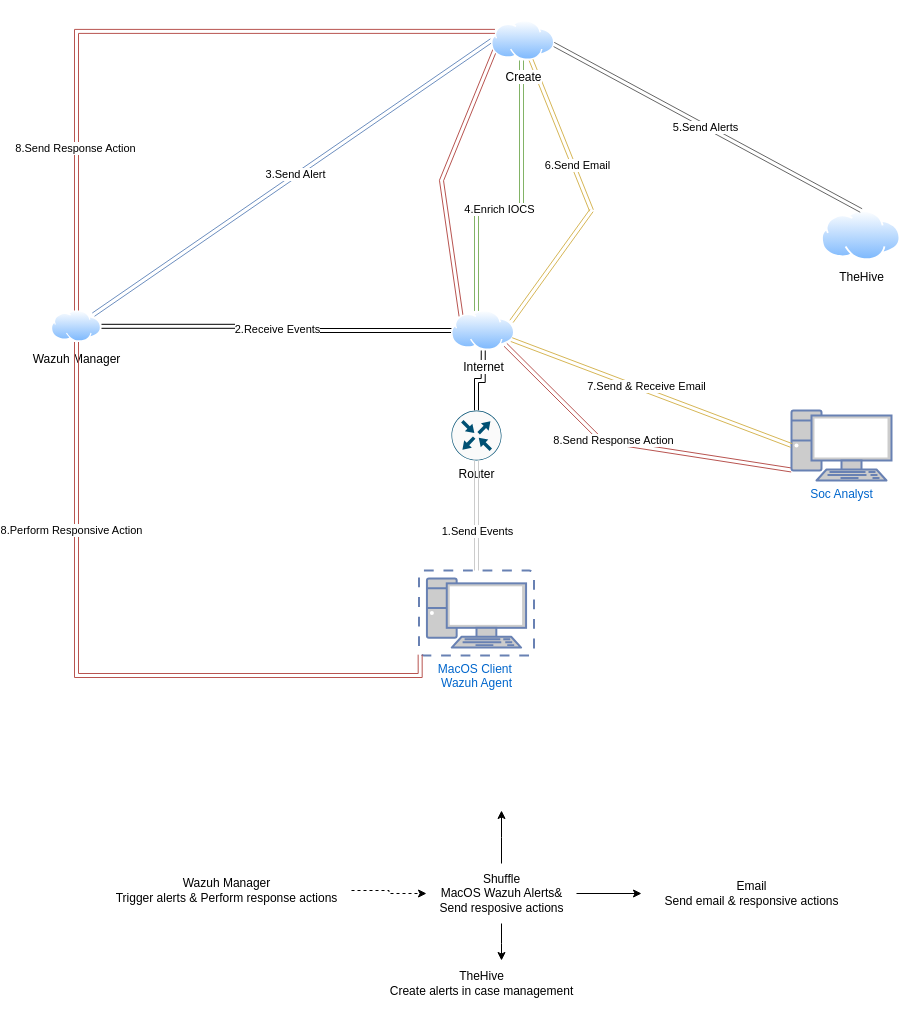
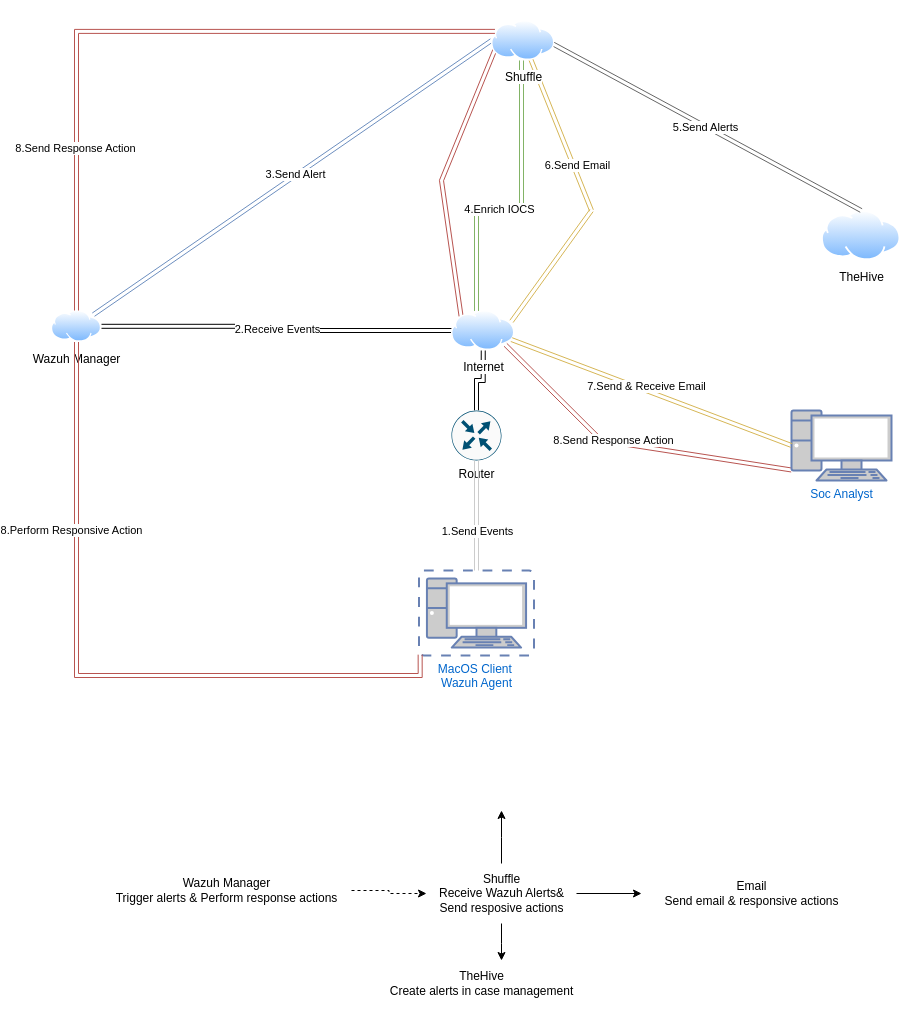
- <mxCell id="22" value="Create" style="image;aspect=fixed;perimeter=ellipsePerimeter;html=1;align=center;shadow=0;dashed=0;spacingTop=3;image=img/lib/active_directory/internet_cloud.svg;imageBorder=none;imageBackground=none;" vertex="1" parent="1"><mxGeometry x="460" y="20" width="63.49" height="40" as="geometry" /></mxCell>
+ <mxCell id="22" value="Shuffle" style="image;aspect=fixed;perimeter=ellipsePerimeter;html=1;align=center;shadow=0;dashed=0;spacingTop=3;image=img/lib/active_directory/internet_cloud.svg;imageBorder=none;imageBackground=none;" vertex="1" parent="1"><mxGeometry x="460" y="20" width="63.49" height="40" as="geometry" /></mxCell>
- <mxCell id="37" value="Shuffle&lt;div&gt;MacOS Wazuh Alerts&amp;amp;&lt;/div&gt;&lt;div&gt;Send resposive actions&lt;/div&gt;" style="text;html=1;align=center;verticalAlign=middle;resizable=0;points=[];autosize=1;strokeColor=none;fillColor=none;" vertex="1" parent="1"><mxGeometry x="395" y="863" width="150" height="60" as="geometry" /></mxCell>
+ <mxCell id="37" value="Shuffle&lt;div&gt;Receive Wazuh Alerts&amp;amp;&lt;/div&gt;&lt;div&gt;Send resposive actions&lt;/div&gt;" style="text;html=1;align=center;verticalAlign=middle;resizable=0;points=[];autosize=1;strokeColor=none;fillColor=none;" vertex="1" parent="1"><mxGeometry x="395" y="863" width="150" height="60" as="geometry" /></mxCell>
